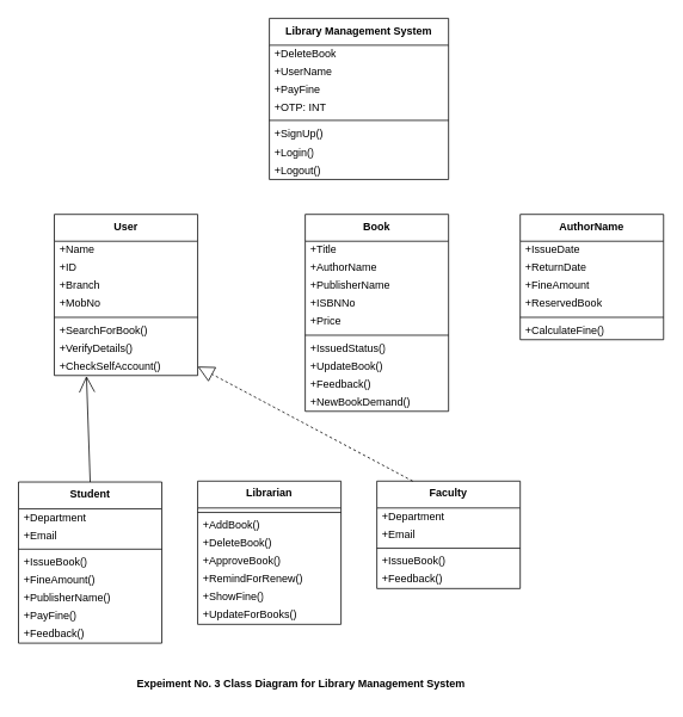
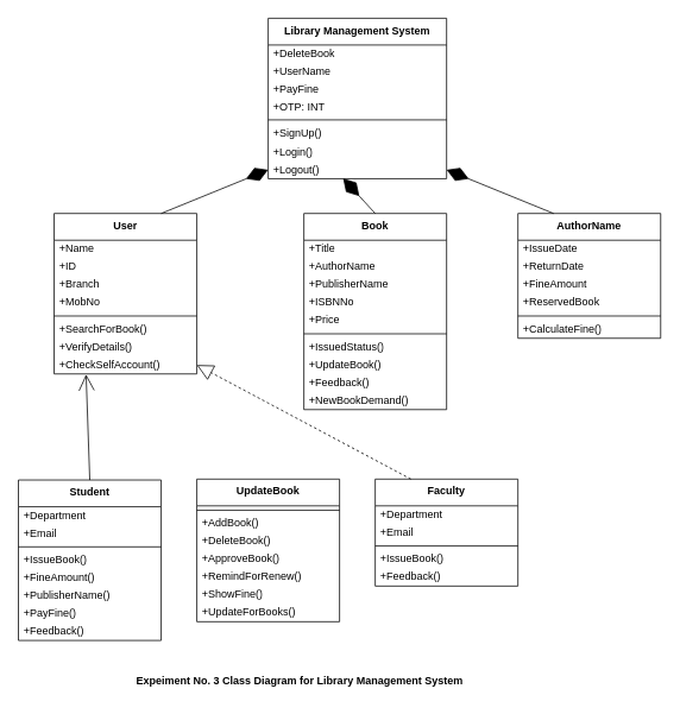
+ <mxCell id="61" value="" style="endArrow=diamondThin;endFill=1;endSize=24;html=1;rounded=0;entryX=0;entryY=0.5;entryDx=0;entryDy=0;exitX=0.75;exitY=0;exitDx=0;exitDy=0;" parent="1" source="11" target="10" edge="1"><mxGeometry width="160" relative="1" as="geometry"><mxPoint x="220" y="269" as="sourcePoint" /><mxPoint x="380" y="269" as="targetPoint" /></mxGeometry></mxCell>
+ <mxCell id="63" value="" style="endArrow=diamondThin;endFill=1;endSize=24;html=1;rounded=0;entryX=1;entryY=0.5;entryDx=0;entryDy=0;exitX=0.25;exitY=0;exitDx=0;exitDy=0;" parent="1" source="54" target="10" edge="1"><mxGeometry width="160" relative="1" as="geometry"><mxPoint x="430" y="249" as="sourcePoint" /><mxPoint x="394" y="210" as="targetPoint" /></mxGeometry></mxCell>
+ <mxCell id="62" value="" style="endArrow=diamondThin;endFill=1;endSize=24;html=1;rounded=0;entryX=0.42;entryY=0.983;entryDx=0;entryDy=0;exitX=0.5;exitY=0;exitDx=0;exitDy=0;entryPerimeter=0;" parent="1" source="43" target="10" edge="1"><mxGeometry width="160" relative="1" as="geometry"><mxPoint x="190" y="249" as="sourcePoint" /><mxPoint x="310" y="200" as="targetPoint" /></mxGeometry></mxCell>
- <mxCell id="29" value="&lt;b&gt;Librarian&lt;/b&gt;" style="swimlane;fontStyle=0;align=center;verticalAlign=top;childLayout=stackLayout;horizontal=1;startSize=30;horizontalStack=0;resizeParent=1;resizeParentMax=0;resizeLast=0;collapsible=0;marginBottom=0;html=1;whiteSpace=wrap;" parent="1" vertex="1"><mxGeometry x="220" y="537" width="160" height="160" as="geometry" /></mxCell>
+ <mxCell id="29" value="&lt;b&gt;UpdateBook&lt;/b&gt;" style="swimlane;fontStyle=0;align=center;verticalAlign=top;childLayout=stackLayout;horizontal=1;startSize=30;horizontalStack=0;resizeParent=1;resizeParentMax=0;resizeLast=0;collapsible=0;marginBottom=0;html=1;whiteSpace=wrap;" parent="1" vertex="1"><mxGeometry x="220" y="537" width="160" height="160" as="geometry" /></mxCell>
